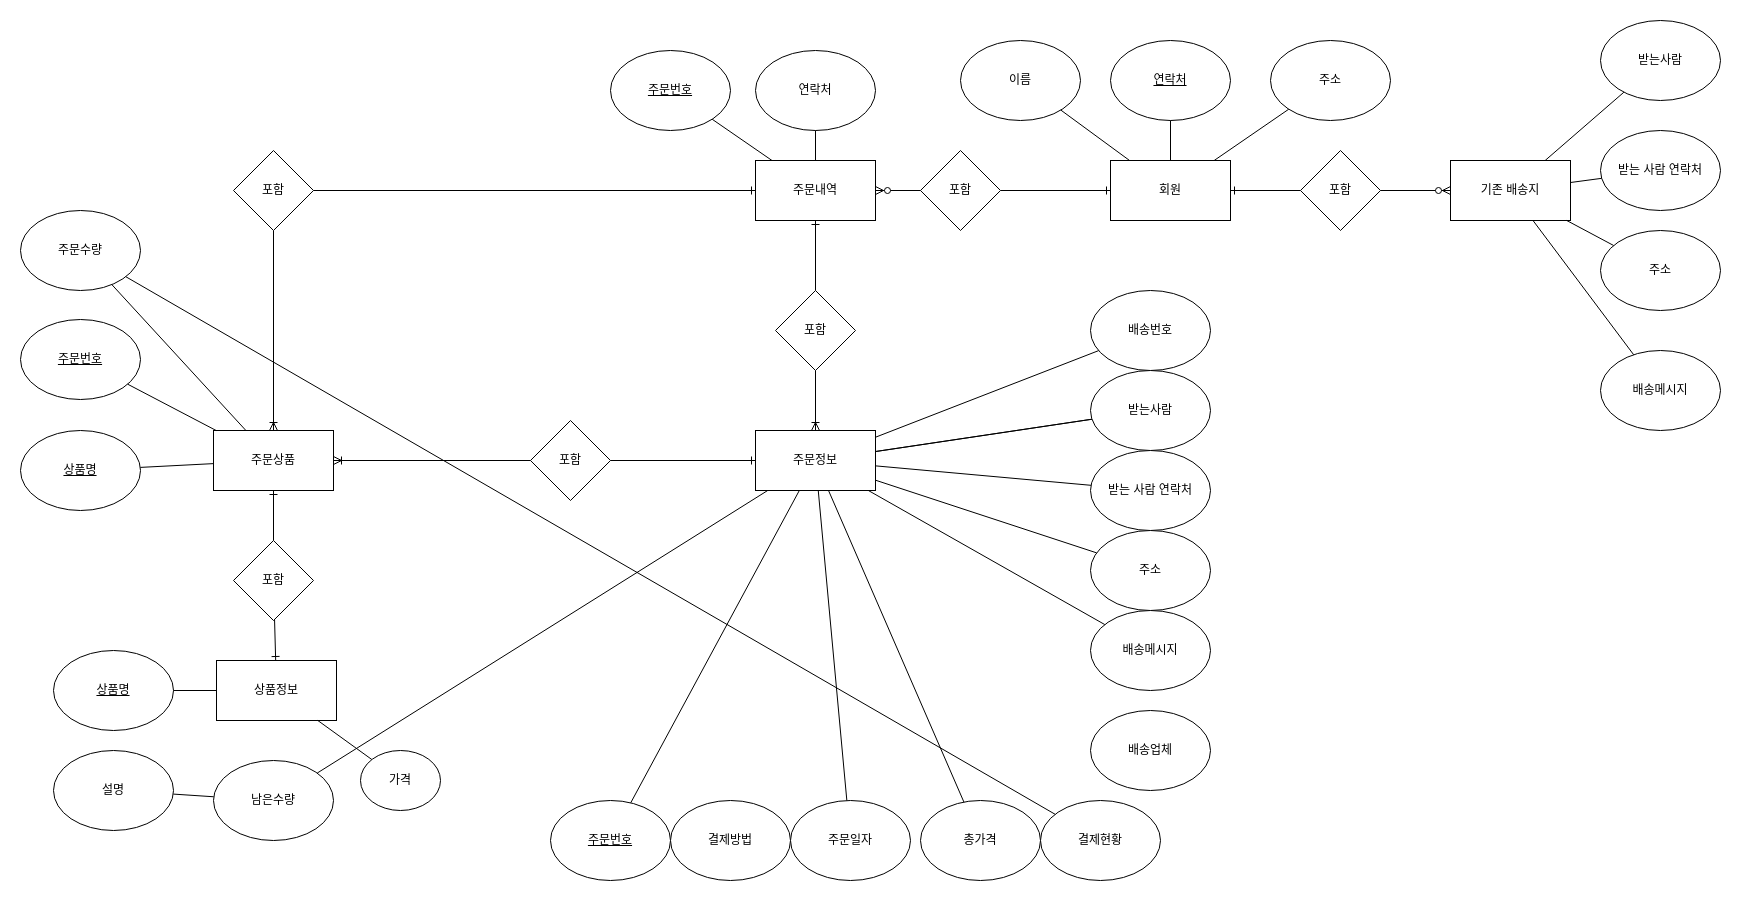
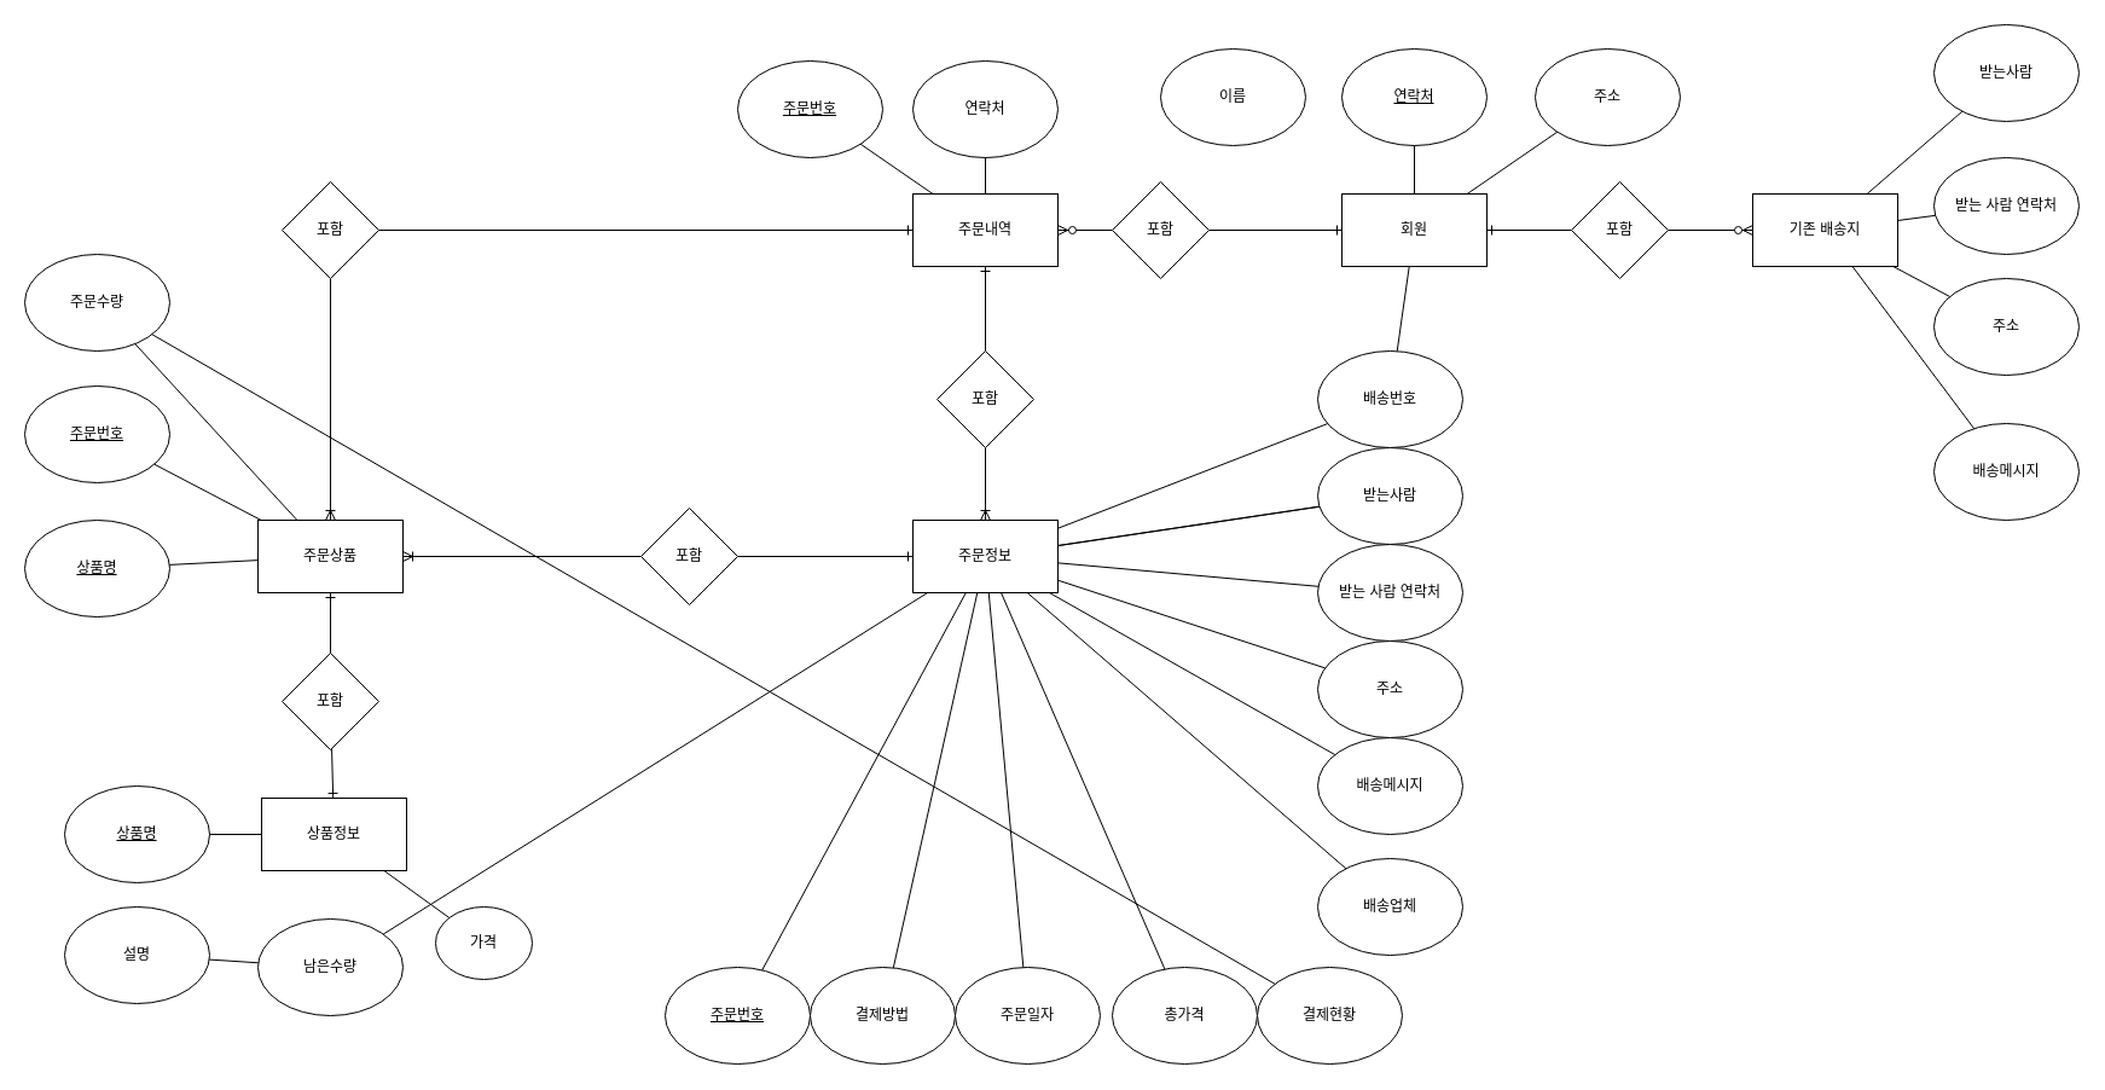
- <mxCell id="23" value="" style="endArrow=none;html=1;" edge="1" parent="1" source="2" target="6"><mxGeometry width="50" height="50" relative="1" as="geometry"><mxPoint x="1160" y="70" as="sourcePoint" /><mxPoint x="1210" y="20" as="targetPoint" /></mxGeometry></mxCell>
+ <mxCell id="23" value="" style="endArrow=none;html=1;" edge="1" parent="1" source="2" target="54"><mxGeometry width="50" height="50" relative="1" as="geometry"><mxPoint x="1160" y="70" as="sourcePoint" /><mxPoint x="1210" y="20" as="targetPoint" /></mxGeometry></mxCell>
+ <mxCell id="53" value="" style="endArrow=none;html=1;" edge="1" parent="1" source="4" target="52"><mxGeometry width="50" height="50" relative="1" as="geometry"><mxPoint x="1228.571" y="480" as="sourcePoint" /><mxPoint x="1413.635" y="685.901" as="targetPoint" /></mxGeometry></mxCell>
+ <mxCell id="57" value="" style="endArrow=none;html=1;" edge="1" parent="1" source="56" target="4"><mxGeometry width="50" height="50" relative="1" as="geometry"><mxPoint x="720" y="610" as="sourcePoint" /><mxPoint x="770" y="560" as="targetPoint" /></mxGeometry></mxCell>
